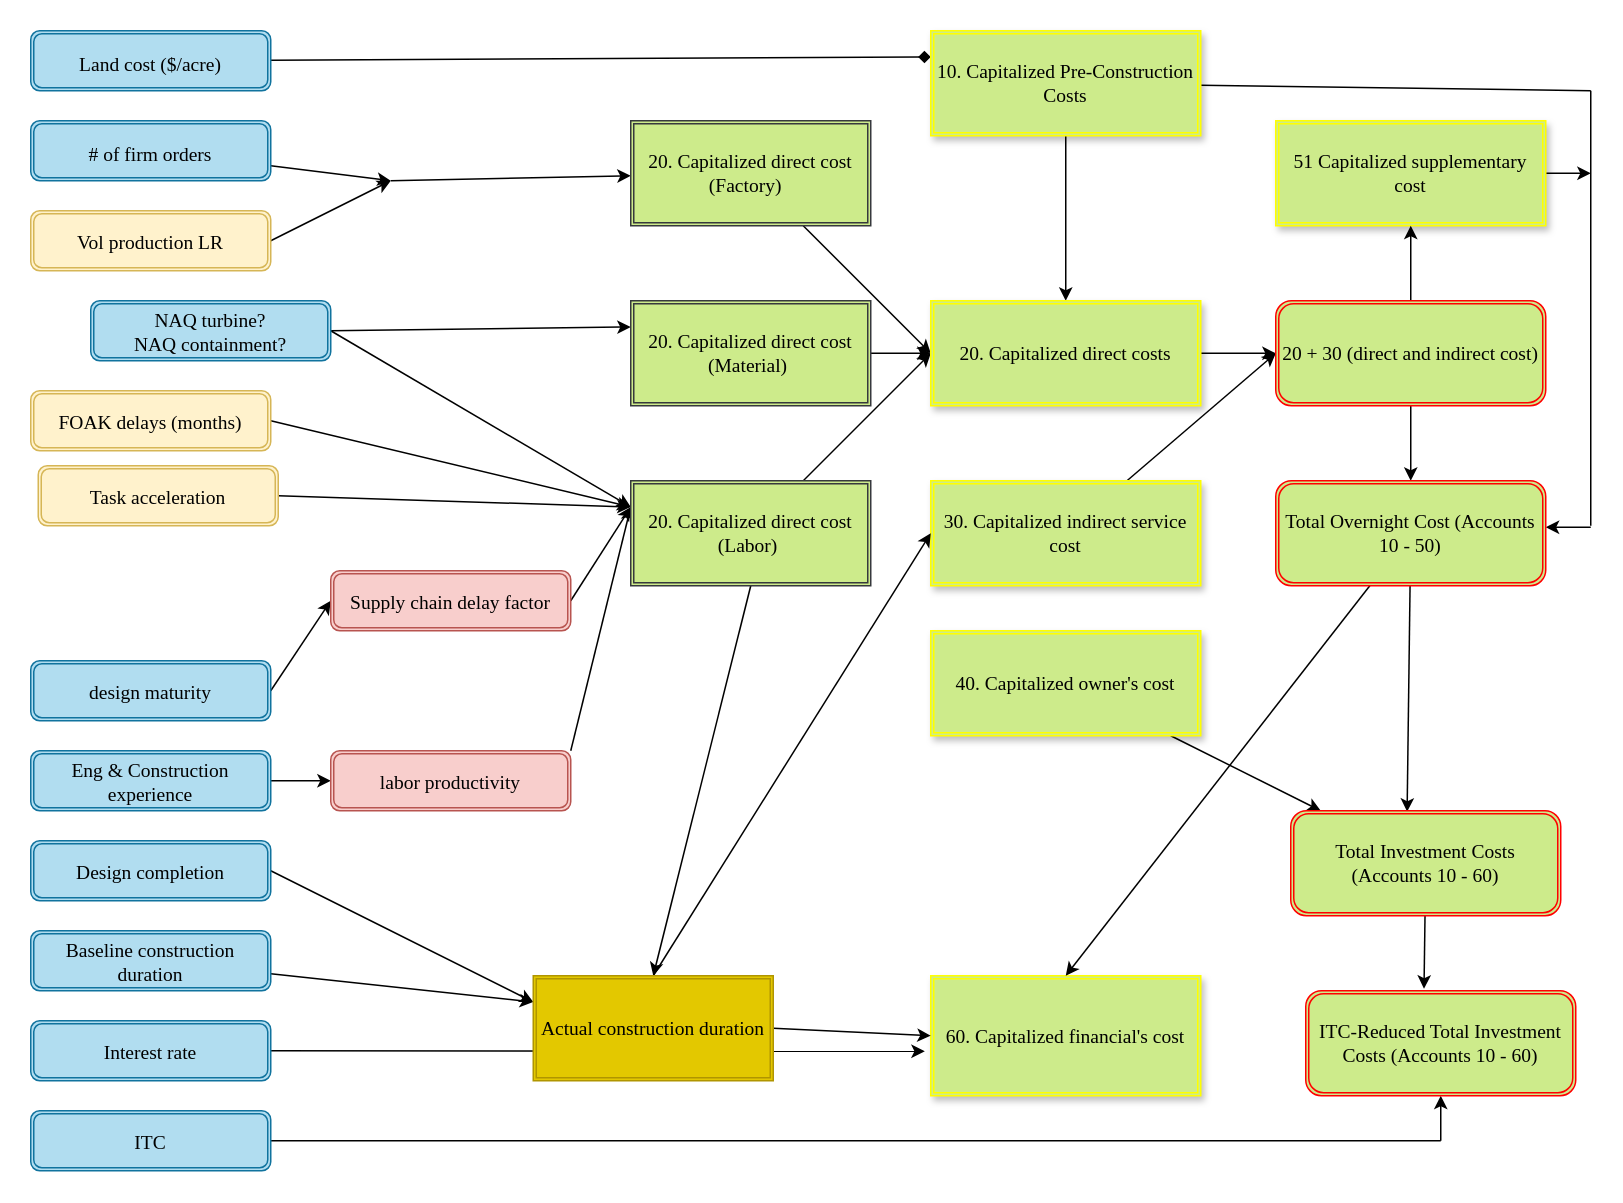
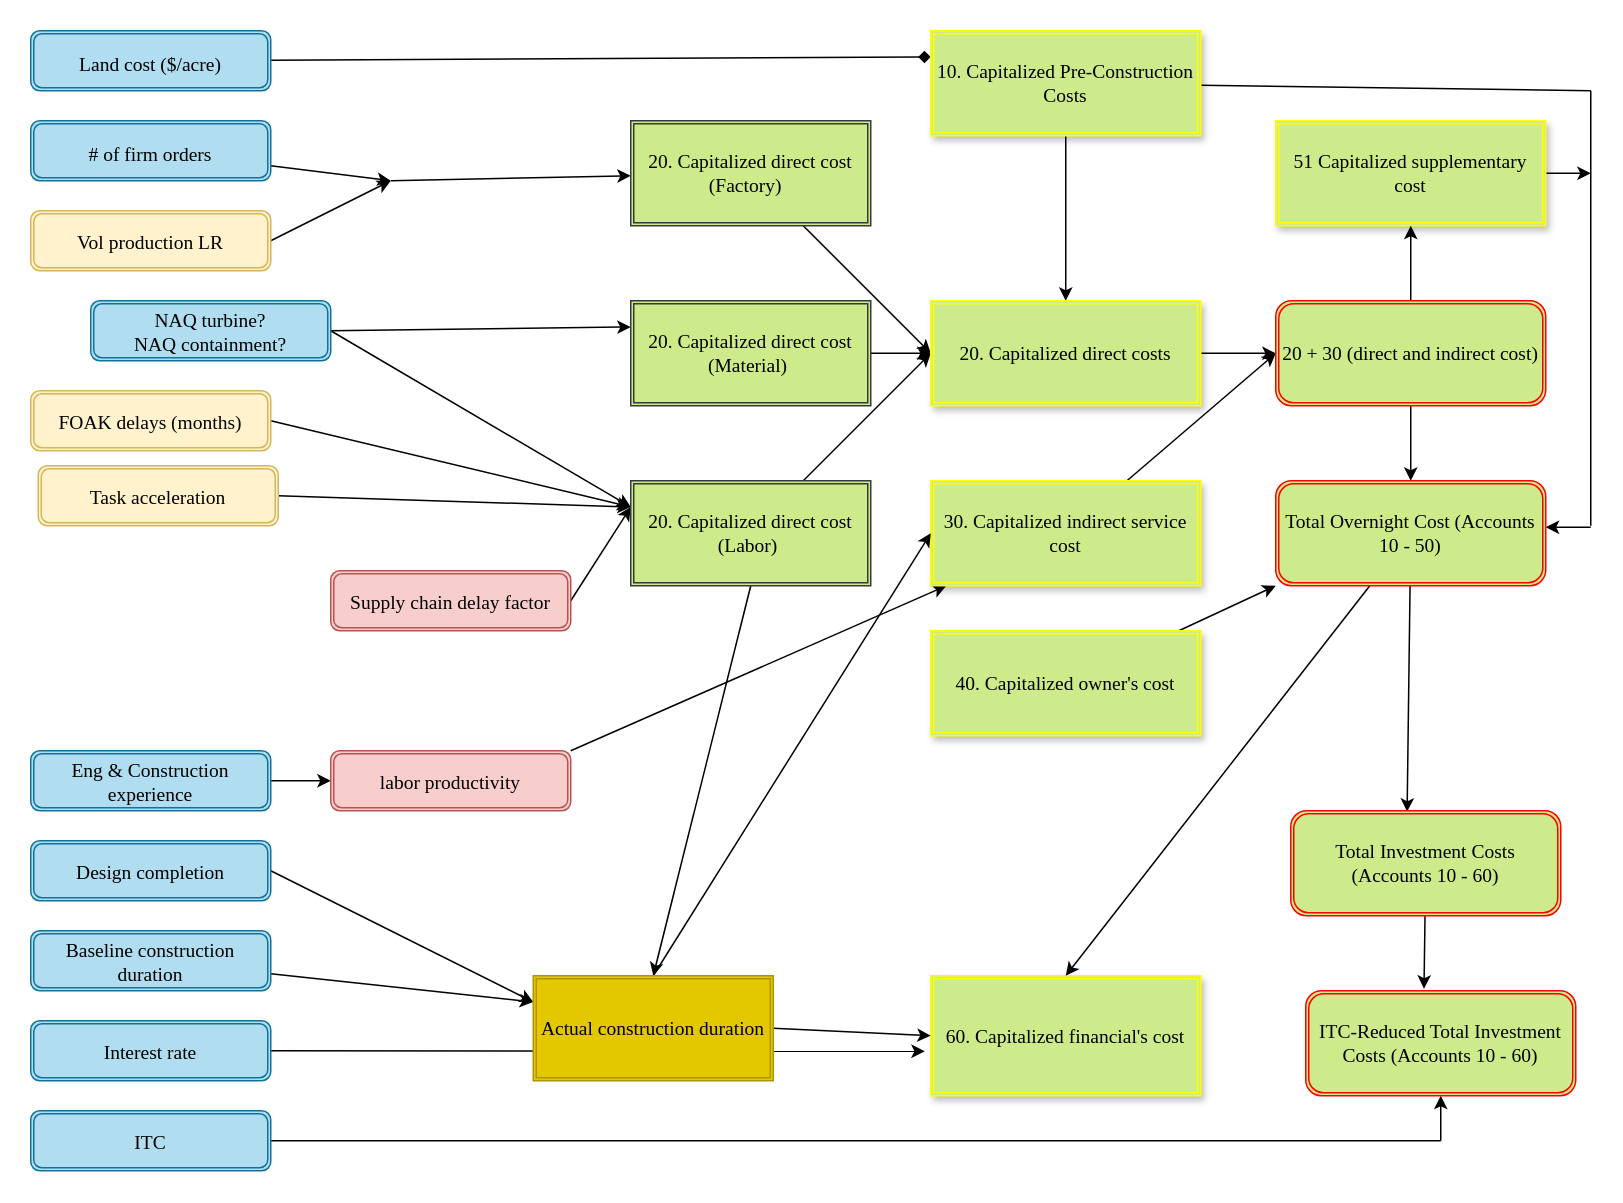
- <mxCell id="29" style="edgeStyle=none;rounded=1;html=1;exitX=1;exitY=0;exitDx=0;exitDy=0;entryX=0;entryY=0.25;entryDx=0;entryDy=0;fontFamily=Verdana;fontSize=13;fontColor=#000000;" parent="1" source="30" target="38" edge="1"><mxGeometry relative="1" as="geometry" /></mxCell>
+ <mxCell id="29" style="edgeStyle=none;rounded=1;html=1;exitX=1;exitY=0;exitDx=0;exitDy=0;fontFamily=Verdana;fontSize=13;fontColor=#000000;" parent="1" source="30" target="45" edge="1"><mxGeometry relative="1" as="geometry" /></mxCell>
- <mxCell id="15" style="edgeStyle=none;rounded=1;html=1;exitX=1;exitY=0.5;exitDx=0;exitDy=0;entryX=0;entryY=0.5;entryDx=0;entryDy=0;fontFamily=Verdana;fontSize=13;fontColor=#000000;" parent="1" source="16" target="28" edge="1"><mxGeometry relative="1" as="geometry" /></mxCell>
- <mxCell id="16" value="&lt;p style=&quot;font-size: 13px;&quot;&gt;&lt;/p&gt;&lt;font style=&quot;font-size: 13px;&quot;&gt;&lt;span style=&quot;font-size: 13px;&quot;&gt;design maturity&lt;/span&gt;&lt;/font&gt;" style="shape=ext;double=1;rounded=1;html=1;fillColor=#b1ddf0;strokeColor=#10739e;verticalAlign=middle;spacingTop=2;spacingBottom=12;spacingRight=2;spacingLeft=2;whiteSpace=wrap;fontFamily=Verdana;fontSize=13;fontStyle=0" parent="1" vertex="1"><mxGeometry x="20" y="440" width="160" height="40" as="geometry" /></mxCell>
- <mxCell id="46" style="edgeStyle=none;rounded=1;html=1;fontFamily=Verdana;fontSize=13;fontColor=#000000;startArrow=none;startFill=0;endArrow=classic;endFill=1;" parent="1" source="47" target="63" edge="1"><mxGeometry relative="1" as="geometry" /></mxCell>
+ <mxCell id="46" style="edgeStyle=none;rounded=1;html=1;entryX=0;entryY=1;entryDx=0;entryDy=0;fontFamily=Verdana;fontSize=13;fontColor=#000000;startArrow=none;startFill=0;endArrow=classic;endFill=1;" parent="1" source="47" target="60" edge="1"><mxGeometry relative="1" as="geometry" /></mxCell>
